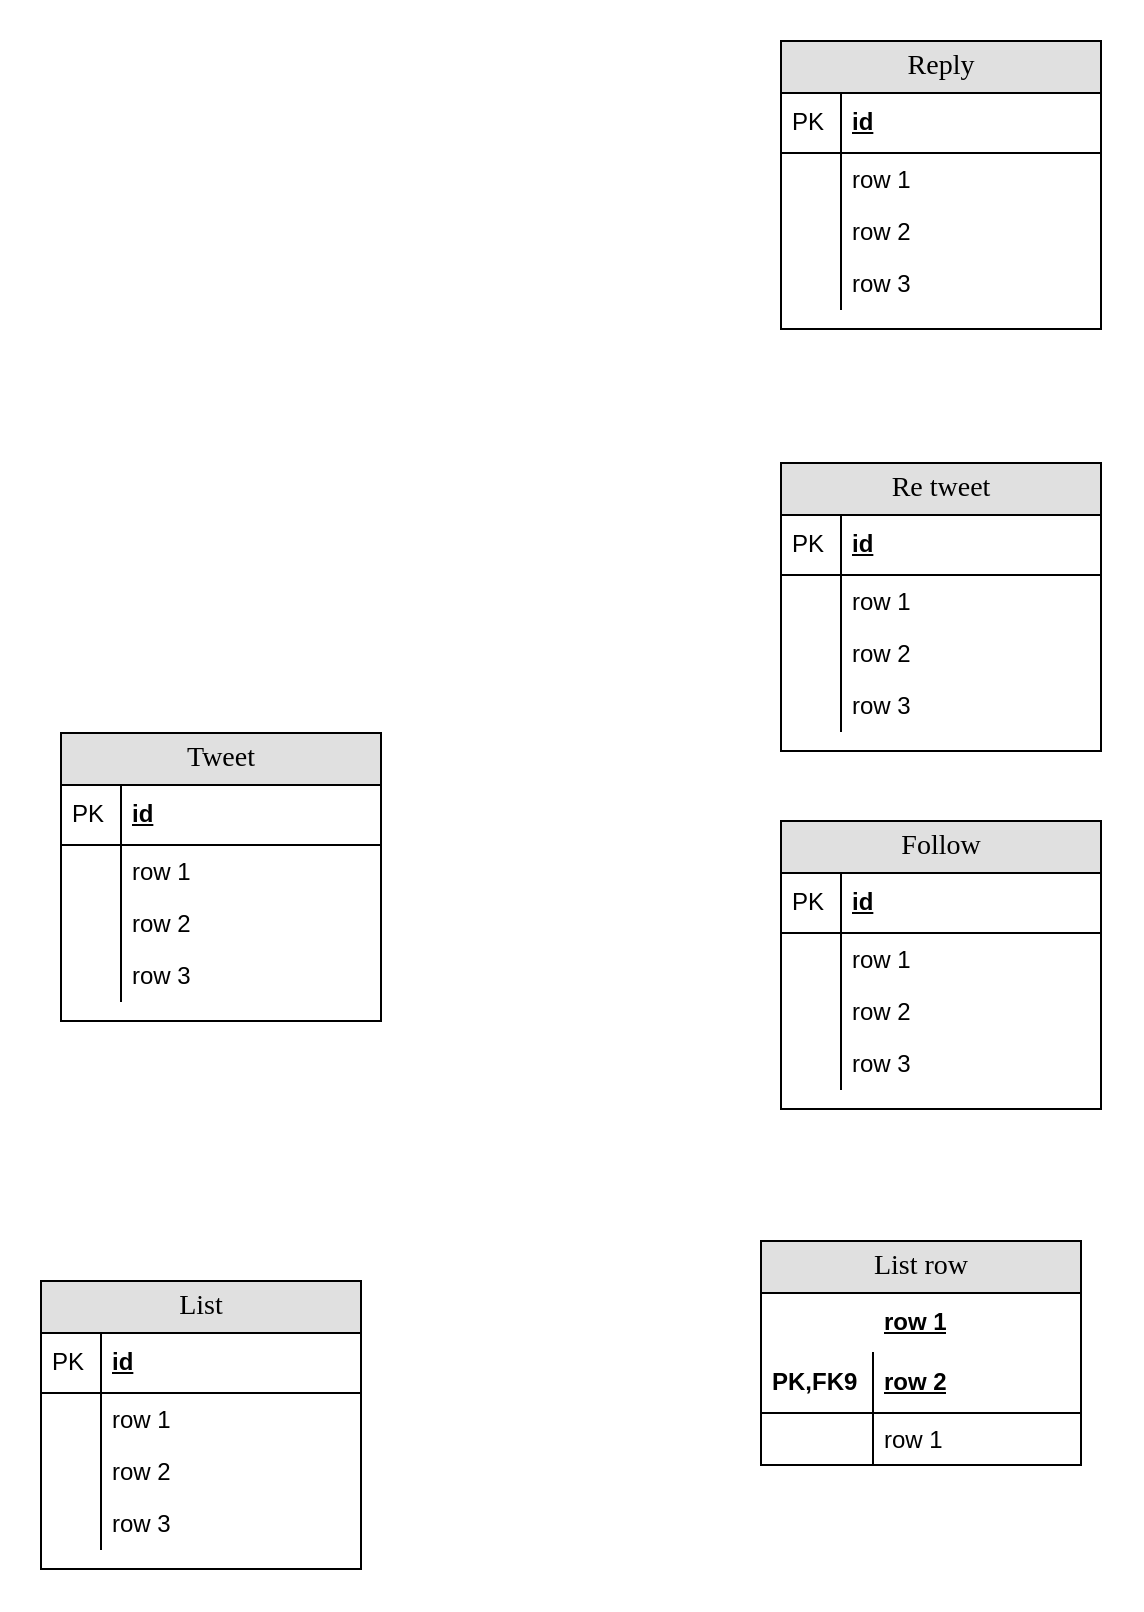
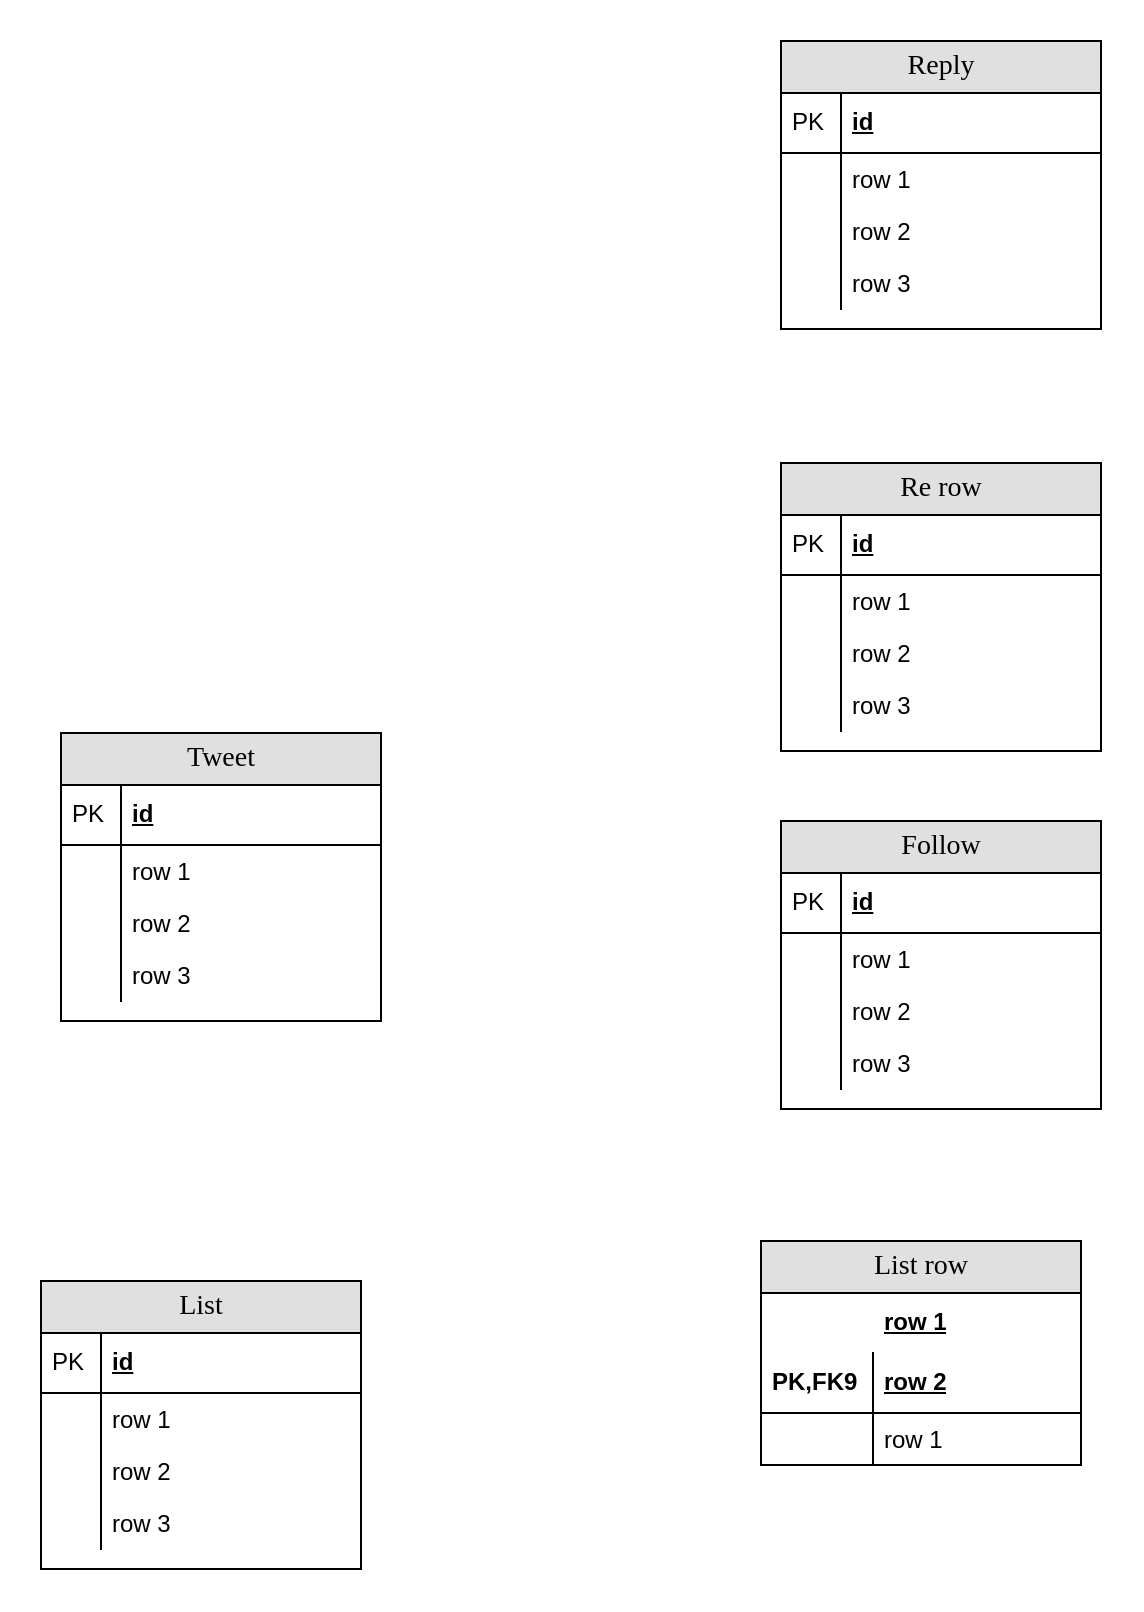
- <mxCell id="44" value="Re tweet" style="swimlane;html=1;fontStyle=0;childLayout=stackLayout;horizontal=1;startSize=26;fillColor=#e0e0e0;horizontalStack=0;resizeParent=1;resizeLast=0;collapsible=1;marginBottom=0;swimlaneFillColor=#ffffff;align=center;rounded=0;shadow=0;comic=0;labelBackgroundColor=none;strokeWidth=1;fontFamily=Verdana;fontSize=14" parent="1" vertex="1"><mxGeometry x="390" y="231" width="160" height="144" as="geometry" /></mxCell>
+ <mxCell id="44" value="Re row" style="swimlane;html=1;fontStyle=0;childLayout=stackLayout;horizontal=1;startSize=26;fillColor=#e0e0e0;horizontalStack=0;resizeParent=1;resizeLast=0;collapsible=1;marginBottom=0;swimlaneFillColor=#ffffff;align=center;rounded=0;shadow=0;comic=0;labelBackgroundColor=none;strokeWidth=1;fontFamily=Verdana;fontSize=14" parent="1" vertex="1"><mxGeometry x="390" y="231" width="160" height="144" as="geometry" /></mxCell>
